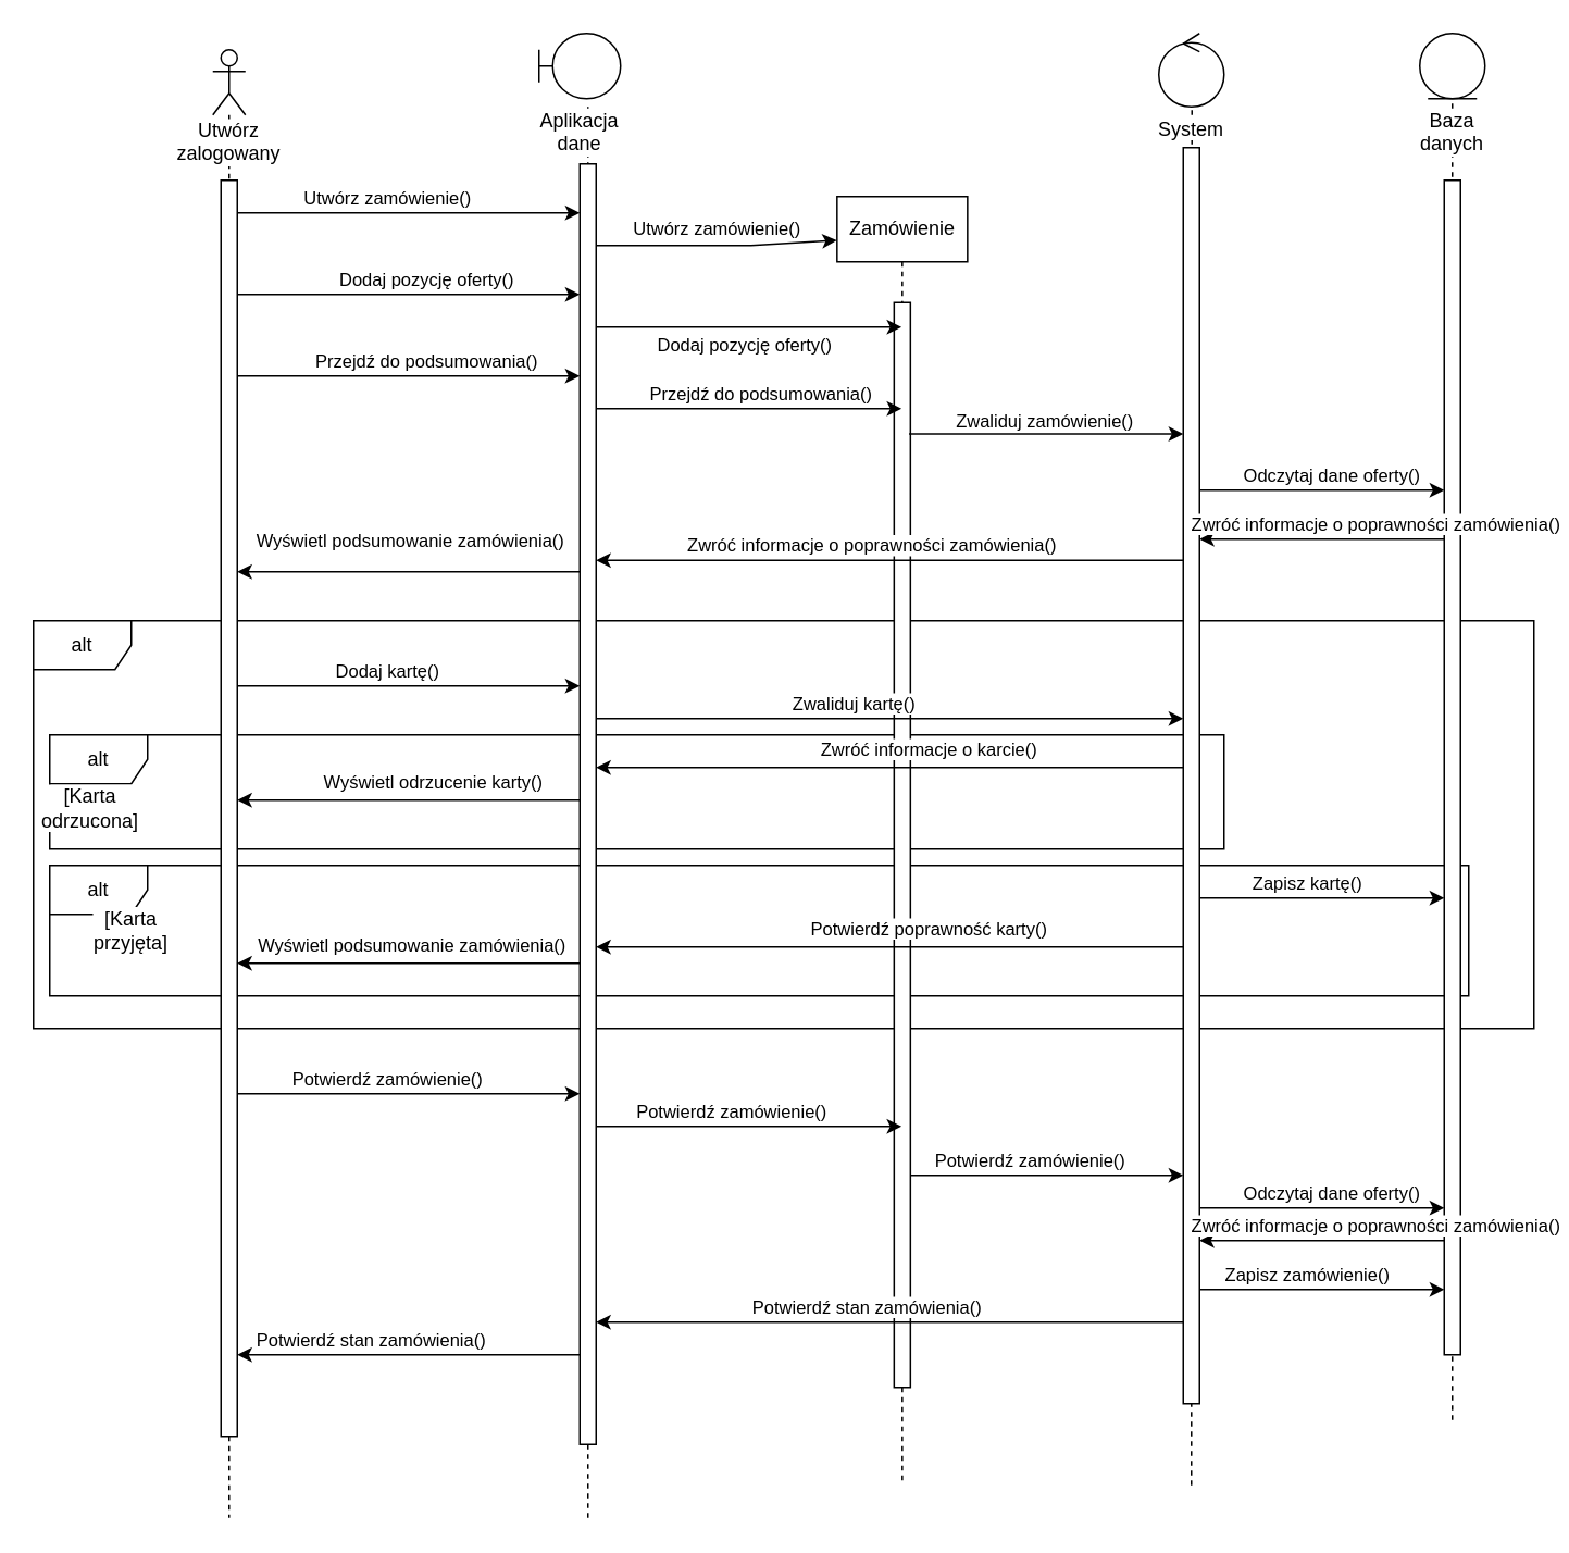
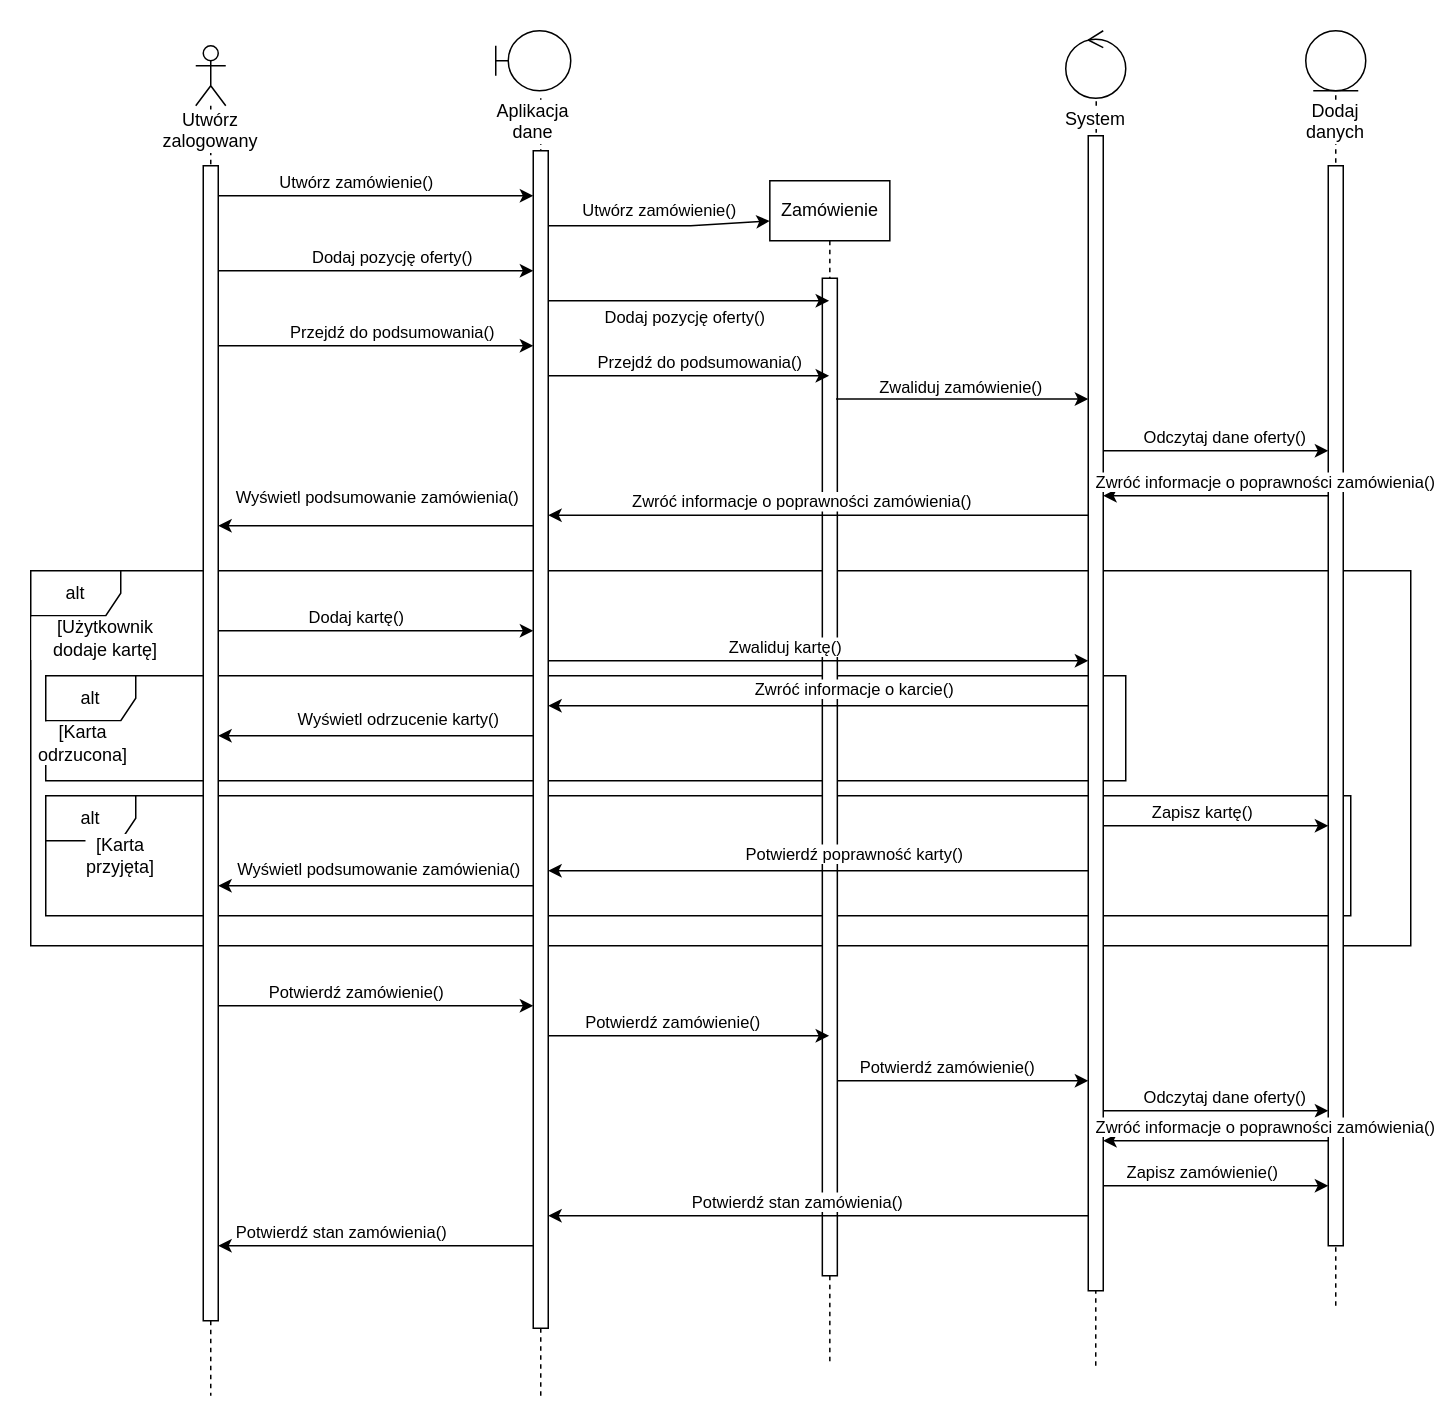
- <mxCell id="22" value="Baza danych" style="ellipse;shape=umlEntity;whiteSpace=wrap;html=1;labelPosition=center;verticalLabelPosition=bottom;align=center;verticalAlign=top;labelBackgroundColor=#ffffff;" vertex="1" parent="19"><mxGeometry width="40" height="40" as="geometry" /></mxCell>
+ <mxCell id="22" value="Dodaj danych" style="ellipse;shape=umlEntity;whiteSpace=wrap;html=1;labelPosition=center;verticalLabelPosition=bottom;align=center;verticalAlign=top;labelBackgroundColor=#ffffff;" vertex="1" parent="19"><mxGeometry width="40" height="40" as="geometry" /></mxCell>
+ <mxCell id="57" value="[Użytkownik dodaje kartę]" style="text;html=1;strokeColor=none;fillColor=none;align=center;verticalAlign=middle;whiteSpace=wrap;rounded=0;shadow=0;labelBackgroundColor=#ffffff;" vertex="1" parent="1"><mxGeometry x="20" y="415" width="100" height="20" as="geometry" /></mxCell>
